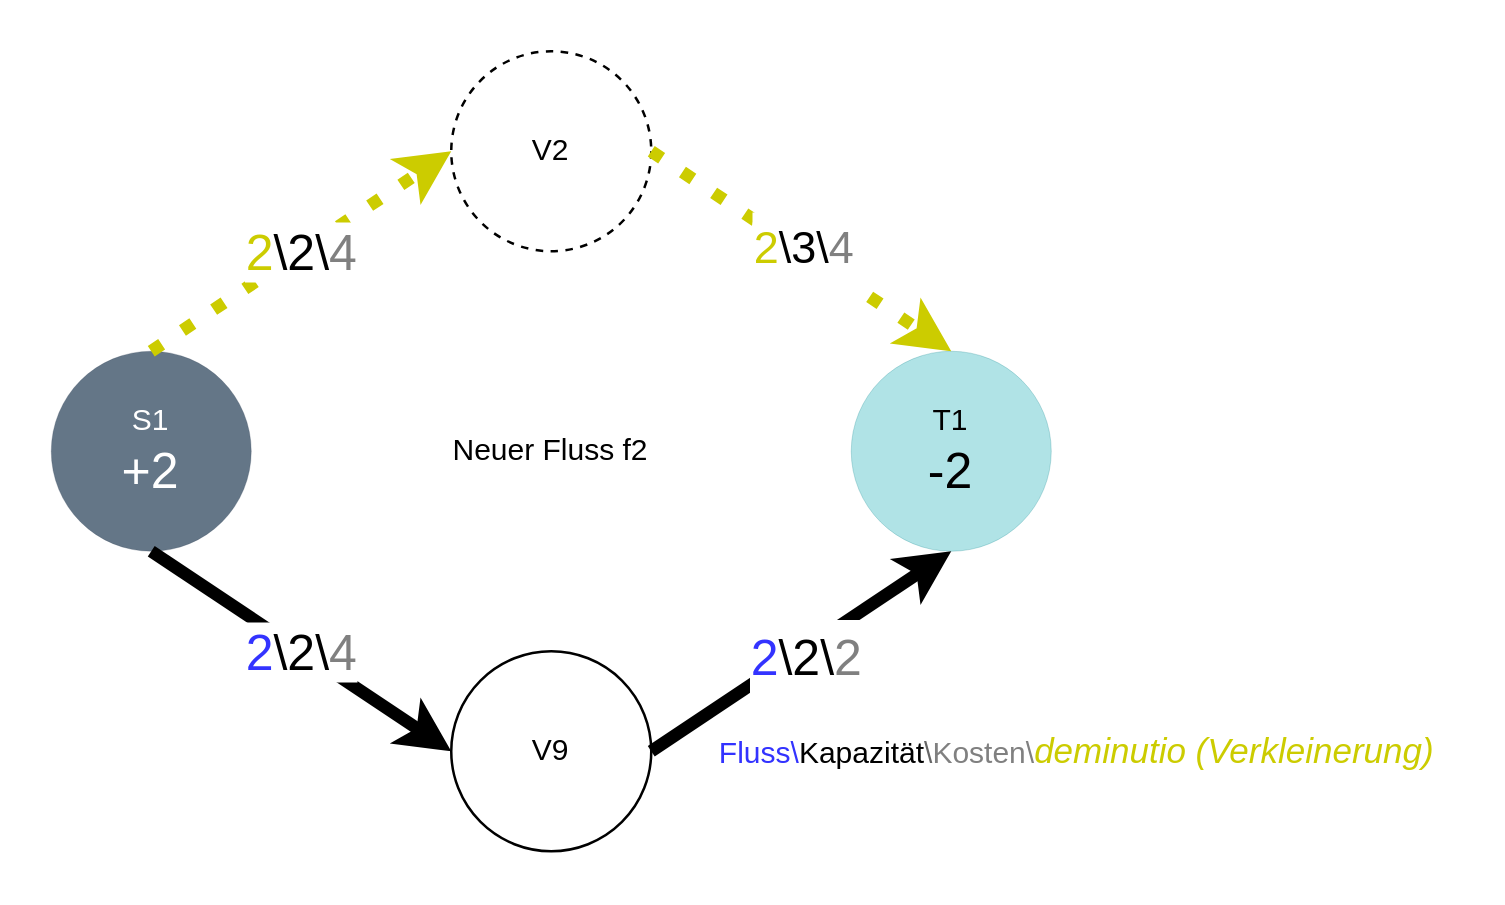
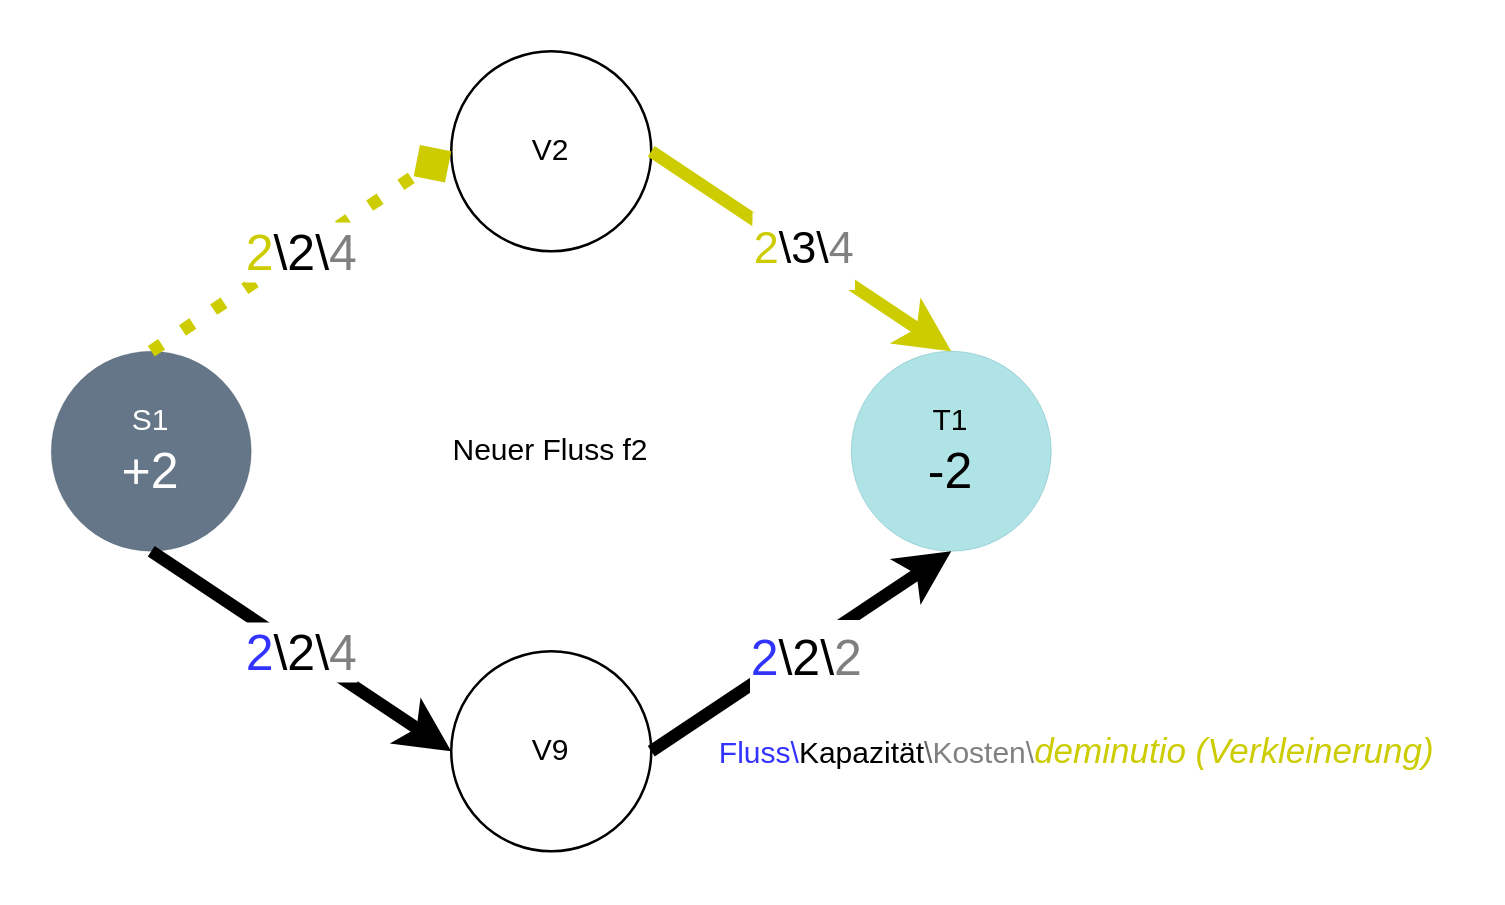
- <mxCell id="2" value="V2" style="ellipse;whiteSpace=wrap;html=1;aspect=fixed;dashed=1;" vertex="1" parent="1"><mxGeometry x="180" y="20" width="80" height="80" as="geometry" /></mxCell>
+ <mxCell id="2" value="V2" style="ellipse;whiteSpace=wrap;html=1;aspect=fixed;" vertex="1" parent="1"><mxGeometry x="180" y="20" width="80" height="80" as="geometry" /></mxCell>
- <mxCell id="9" value="&lt;p style=&quot;line-height: 0.2;&quot;&gt;&lt;br&gt;&lt;span style=&quot;font-family: Helvetica; font-size: 18px; font-style: normal; font-variant-ligatures: normal; font-variant-caps: normal; font-weight: 400; letter-spacing: normal; orphans: 2; text-align: center; text-indent: 0px; text-transform: none; widows: 2; word-spacing: 0px; -webkit-text-stroke-width: 0px; background-color: rgb(255, 255, 255); text-decoration-thickness: initial; text-decoration-style: initial; text-decoration-color: initial; float: none; display: inline !important;&quot;&gt;&lt;font color=&quot;#cccc00&quot;&gt;2&lt;/font&gt;&lt;/span&gt;&lt;span style=&quot;color: rgb(0, 0, 0); font-family: Helvetica; font-size: 18px; font-style: normal; font-variant-ligatures: normal; font-variant-caps: normal; font-weight: 400; letter-spacing: normal; orphans: 2; text-align: center; text-indent: 0px; text-transform: none; widows: 2; word-spacing: 0px; -webkit-text-stroke-width: 0px; background-color: rgb(255, 255, 255); text-decoration-thickness: initial; text-decoration-style: initial; text-decoration-color: initial; float: none; display: inline !important;&quot;&gt;\3\&lt;/span&gt;&lt;font style=&quot;font-family: Helvetica; font-size: 18px; font-style: normal; font-variant-ligatures: normal; font-variant-caps: normal; font-weight: 400; letter-spacing: normal; orphans: 2; text-align: center; text-indent: 0px; text-transform: none; widows: 2; word-spacing: 0px; -webkit-text-stroke-width: 0px; text-decoration-thickness: initial; text-decoration-style: initial; text-decoration-color: initial;&quot; color=&quot;#808080&quot;&gt;4&lt;/font&gt;&lt;br&gt;&lt;br&gt;&lt;/p&gt;" style="endArrow=classic;html=1;rounded=0;entryX=0.5;entryY=0;entryDx=0;entryDy=0;strokeWidth=5;exitX=1;exitY=0.5;exitDx=0;exitDy=0;strokeColor=#CCCC00;dashed=1;dashPattern=1 2;" edge="1" parent="1" source="2" target="3"><mxGeometry x="0.016" width="50" height="50" relative="1" as="geometry"><mxPoint x="290" y="120" as="sourcePoint" /><mxPoint x="340" y="70" as="targetPoint" /><Array as="points" /><mxPoint as="offset" /></mxGeometry></mxCell>
+ <mxCell id="9" value="&lt;p style=&quot;line-height: 0.2;&quot;&gt;&lt;br&gt;&lt;span style=&quot;font-family: Helvetica; font-size: 18px; font-style: normal; font-variant-ligatures: normal; font-variant-caps: normal; font-weight: 400; letter-spacing: normal; orphans: 2; text-align: center; text-indent: 0px; text-transform: none; widows: 2; word-spacing: 0px; -webkit-text-stroke-width: 0px; background-color: rgb(255, 255, 255); text-decoration-thickness: initial; text-decoration-style: initial; text-decoration-color: initial; float: none; display: inline !important;&quot;&gt;&lt;font color=&quot;#cccc00&quot;&gt;2&lt;/font&gt;&lt;/span&gt;&lt;span style=&quot;color: rgb(0, 0, 0); font-family: Helvetica; font-size: 18px; font-style: normal; font-variant-ligatures: normal; font-variant-caps: normal; font-weight: 400; letter-spacing: normal; orphans: 2; text-align: center; text-indent: 0px; text-transform: none; widows: 2; word-spacing: 0px; -webkit-text-stroke-width: 0px; background-color: rgb(255, 255, 255); text-decoration-thickness: initial; text-decoration-style: initial; text-decoration-color: initial; float: none; display: inline !important;&quot;&gt;\3\&lt;/span&gt;&lt;font style=&quot;font-family: Helvetica; font-size: 18px; font-style: normal; font-variant-ligatures: normal; font-variant-caps: normal; font-weight: 400; letter-spacing: normal; orphans: 2; text-align: center; text-indent: 0px; text-transform: none; widows: 2; word-spacing: 0px; -webkit-text-stroke-width: 0px; text-decoration-thickness: initial; text-decoration-style: initial; text-decoration-color: initial;&quot; color=&quot;#808080&quot;&gt;4&lt;/font&gt;&lt;br&gt;&lt;br&gt;&lt;/p&gt;" style="endArrow=classic;html=1;rounded=0;entryX=0.5;entryY=0;entryDx=0;entryDy=0;strokeWidth=5;exitX=1;exitY=0.5;exitDx=0;exitDy=0;strokeColor=#CCCC00;dashed=0;dashPattern=1 2;" edge="1" parent="1" source="2" target="3"><mxGeometry x="0.016" width="50" height="50" relative="1" as="geometry"><mxPoint x="290" y="120" as="sourcePoint" /><mxPoint x="340" y="70" as="targetPoint" /><Array as="points" /><mxPoint as="offset" /></mxGeometry></mxCell>
- <mxCell id="6" value="&lt;font color=&quot;#cccc00&quot;&gt;2&lt;/font&gt;\2\&lt;font color=&quot;#808080&quot;&gt;4&lt;/font&gt;" style="endArrow=classic;html=1;rounded=0;sketch=0;fontSize=20;strokeColor=#CCCC00;strokeWidth=5;jumpStyle=none;entryX=0;entryY=0.5;entryDx=0;entryDy=0;exitX=0.5;exitY=0;exitDx=0;exitDy=0;dashed=1;dashPattern=1 2;" edge="1" parent="1" source="5" target="2"><mxGeometry width="50" height="50" relative="1" as="geometry"><mxPoint x="-50" y="350" as="sourcePoint" /><mxPoint x="0" y="300" as="targetPoint" /></mxGeometry></mxCell>
+ <mxCell id="6" value="&lt;font color=&quot;#cccc00&quot;&gt;2&lt;/font&gt;\2\&lt;font color=&quot;#808080&quot;&gt;4&lt;/font&gt;" style="endArrow=diamond;html=1;rounded=0;sketch=0;fontSize=20;strokeColor=#CCCC00;strokeWidth=5;jumpStyle=none;entryX=0;entryY=0.5;entryDx=0;entryDy=0;exitX=0.5;exitY=0;exitDx=0;exitDy=0;dashed=1;dashPattern=1 2;" edge="1" parent="1" source="5" target="2"><mxGeometry width="50" height="50" relative="1" as="geometry"><mxPoint x="-50" y="350" as="sourcePoint" /><mxPoint x="0" y="300" as="targetPoint" /></mxGeometry></mxCell>
